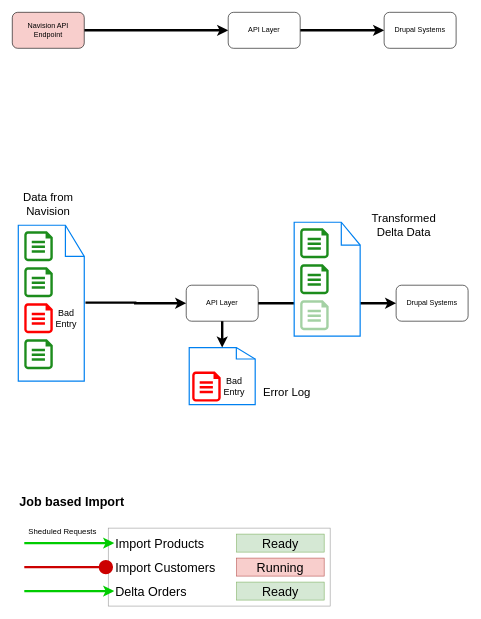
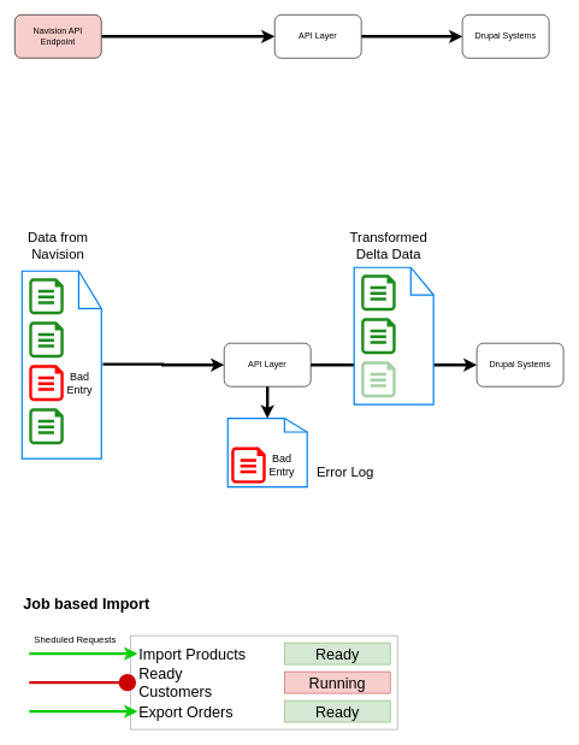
- <mxCell id="27" value="Transformed&lt;br&gt;Delta Data" style="text;html=1;strokeColor=none;fillColor=none;align=center;verticalAlign=middle;whiteSpace=wrap;rounded=0;fontSize=19;" vertex="1" parent="7"><mxGeometry x="595" y="35" width="96.25" height="40" as="geometry" /></mxCell>
+ <mxCell id="27" value="Transformed&lt;br&gt;Delta Data" style="text;html=1;strokeColor=none;fillColor=none;align=center;verticalAlign=middle;whiteSpace=wrap;rounded=0;fontSize=19;" vertex="1" parent="7"><mxGeometry x="460" width="96.25" height="40" as="geometry" /></mxCell>
- <mxCell id="34" value="Import Customers" style="text;html=1;strokeColor=none;fillColor=none;align=left;verticalAlign=middle;whiteSpace=wrap;rounded=0;fontSize=21;opacity=40;" vertex="1" parent="1"><mxGeometry x="190" y="930" width="170" height="30" as="geometry" /></mxCell>
+ <mxCell id="34" value="Ready Customers" style="text;html=1;strokeColor=none;fillColor=none;align=left;verticalAlign=middle;whiteSpace=wrap;rounded=0;fontSize=21;opacity=40;" vertex="1" parent="1"><mxGeometry x="190" y="930" width="170" height="30" as="geometry" /></mxCell>
- <mxCell id="36" value="Delta Orders" style="text;html=1;strokeColor=none;fillColor=none;align=left;verticalAlign=middle;whiteSpace=wrap;rounded=0;fontSize=21;opacity=40;" vertex="1" parent="1"><mxGeometry x="190" y="970" width="170" height="30" as="geometry" /></mxCell>
+ <mxCell id="36" value="Export Orders" style="text;html=1;strokeColor=none;fillColor=none;align=left;verticalAlign=middle;whiteSpace=wrap;rounded=0;fontSize=21;opacity=40;" vertex="1" parent="1"><mxGeometry x="190" y="970" width="170" height="30" as="geometry" /></mxCell>
